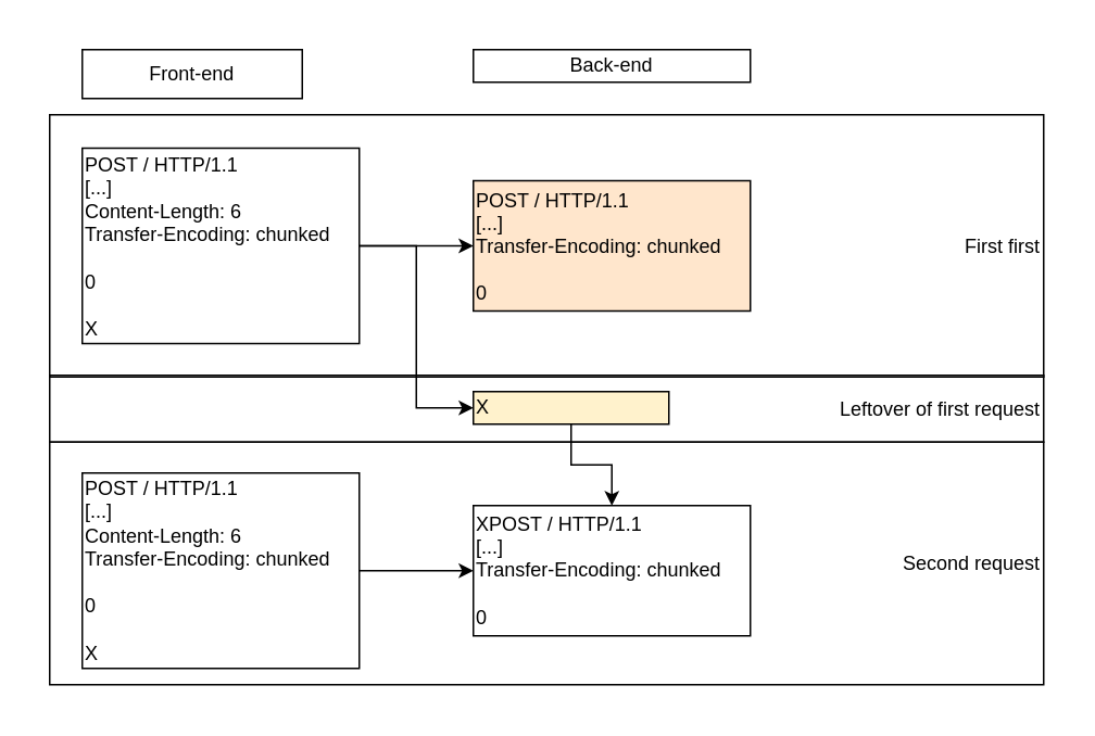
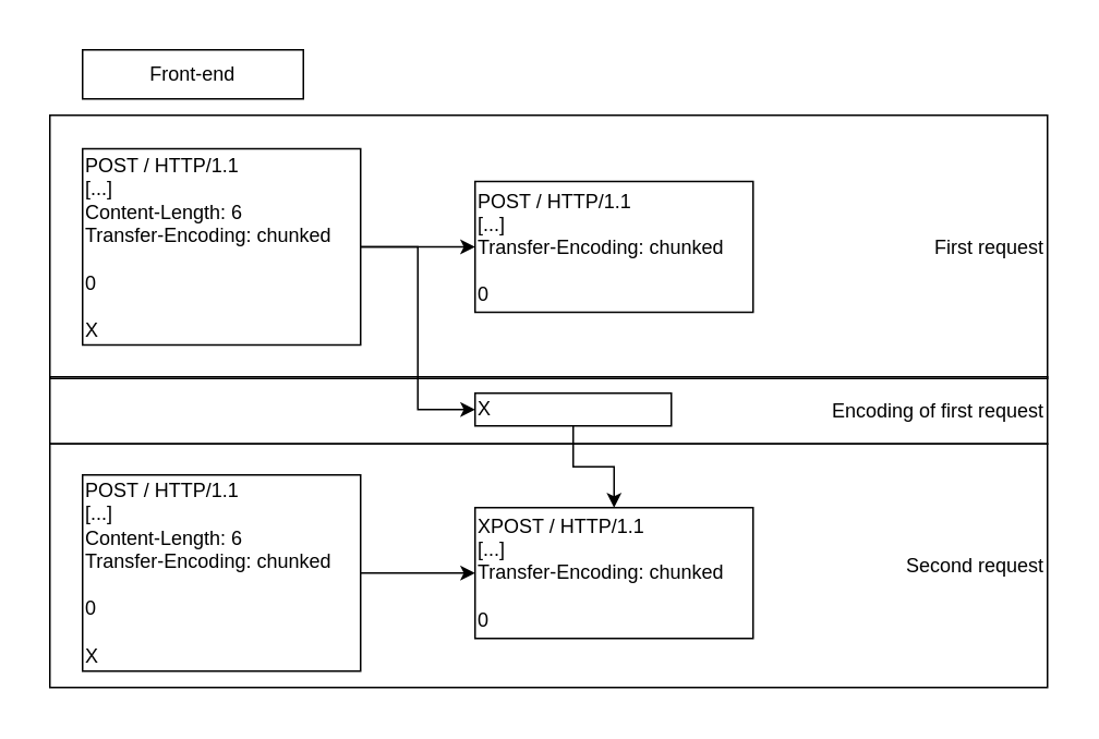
- <mxCell id="14" value="Back-end" style="rounded=0;whiteSpace=wrap;html=1;fillColor=default;" parent="1" vertex="1"><mxGeometry x="290" y="30" width="170" height="20" as="geometry" /></mxCell>
- <mxCell id="8" value="&lt;div align=&quot;left&quot;&gt;POST / HTTP/1.1&lt;/div&gt;&lt;div align=&quot;left&quot;&gt;[...]&lt;br&gt;Transfer-Encoding: chunked&lt;br&gt;&lt;br&gt;0&lt;br&gt;&lt;/div&gt;" style="rounded=0;whiteSpace=wrap;html=1;align=left;fillColor=#ffe6cc;" parent="1" vertex="1"><mxGeometry x="290" y="110.5" width="170" height="80" as="geometry" /></mxCell>
+ <mxCell id="8" value="&lt;div align=&quot;left&quot;&gt;POST / HTTP/1.1&lt;/div&gt;&lt;div align=&quot;left&quot;&gt;[...]&lt;br&gt;Transfer-Encoding: chunked&lt;br&gt;&lt;br&gt;0&lt;br&gt;&lt;/div&gt;" style="rounded=0;whiteSpace=wrap;html=1;align=left;" parent="1" vertex="1"><mxGeometry x="290" y="110.5" width="170" height="80" as="geometry" /></mxCell>
- <mxCell id="2" value="&lt;div align=&quot;right&quot;&gt;First first&lt;br&gt;&lt;/div&gt;" style="rounded=0;whiteSpace=wrap;html=1;fillColor=none;align=right;" parent="1" vertex="1"><mxGeometry x="30" y="70" width="610" height="161" as="geometry" /></mxCell>
+ <mxCell id="2" value="&lt;div align=&quot;right&quot;&gt;First request&lt;br&gt;&lt;/div&gt;" style="rounded=0;whiteSpace=wrap;html=1;fillColor=none;align=right;" parent="1" vertex="1"><mxGeometry x="30" y="70" width="610" height="161" as="geometry" /></mxCell>
- <mxCell id="11" value="&lt;div align=&quot;left&quot;&gt;X&lt;/div&gt;" style="rounded=0;whiteSpace=wrap;html=1;align=left;fillColor=#fff2cc;" parent="1" vertex="1"><mxGeometry x="290" y="240" width="120" height="20" as="geometry" /></mxCell>
+ <mxCell id="11" value="&lt;div align=&quot;left&quot;&gt;X&lt;/div&gt;" style="rounded=0;whiteSpace=wrap;html=1;align=left;" parent="1" vertex="1"><mxGeometry x="290" y="240" width="120" height="20" as="geometry" /></mxCell>
- <mxCell id="9" value="Leftover of first request" style="rounded=0;whiteSpace=wrap;html=1;fillColor=none;align=right;" parent="1" vertex="1"><mxGeometry x="30" y="230" width="610" height="41" as="geometry" /></mxCell>
+ <mxCell id="9" value="Encoding of first request" style="rounded=0;whiteSpace=wrap;html=1;fillColor=none;align=right;" parent="1" vertex="1"><mxGeometry x="30" y="230" width="610" height="41" as="geometry" /></mxCell>
